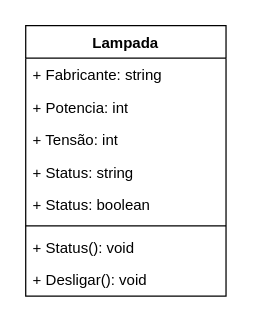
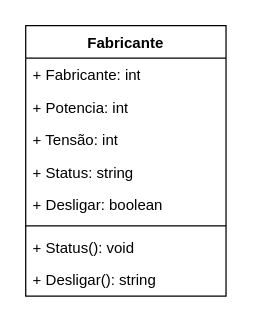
- <mxCell id="2" value="Lampada" style="swimlane;fontStyle=1;align=center;verticalAlign=top;childLayout=stackLayout;horizontal=1;startSize=26;horizontalStack=0;resizeParent=1;resizeParentMax=0;resizeLast=0;collapsible=1;marginBottom=0;whiteSpace=wrap;html=1;" vertex="1" parent="1"><mxGeometry x="20" y="20" width="160" height="216" as="geometry" /></mxCell>
+ <mxCell id="2" value="Fabricante" style="swimlane;fontStyle=1;align=center;verticalAlign=top;childLayout=stackLayout;horizontal=1;startSize=26;horizontalStack=0;resizeParent=1;resizeParentMax=0;resizeLast=0;collapsible=1;marginBottom=0;whiteSpace=wrap;html=1;" vertex="1" parent="1"><mxGeometry x="20" y="20" width="160" height="216" as="geometry" /></mxCell>
- <mxCell id="3" value="+ Fabricante: string" style="text;strokeColor=none;fillColor=none;align=left;verticalAlign=top;spacingLeft=4;spacingRight=4;overflow=hidden;rotatable=0;points=[[0,0.5],[1,0.5]];portConstraint=eastwest;whiteSpace=wrap;html=1;" vertex="1" parent="2"><mxGeometry y="26" width="160" height="26" as="geometry" /></mxCell>
+ <mxCell id="3" value="+ Fabricante: int" style="text;strokeColor=none;fillColor=none;align=left;verticalAlign=top;spacingLeft=4;spacingRight=4;overflow=hidden;rotatable=0;points=[[0,0.5],[1,0.5]];portConstraint=eastwest;whiteSpace=wrap;html=1;" vertex="1" parent="2"><mxGeometry y="26" width="160" height="26" as="geometry" /></mxCell>
- <mxCell id="7" value="+ Status: boolean" style="text;strokeColor=none;fillColor=none;align=left;verticalAlign=top;spacingLeft=4;spacingRight=4;overflow=hidden;rotatable=0;points=[[0,0.5],[1,0.5]];portConstraint=eastwest;whiteSpace=wrap;html=1;" vertex="1" parent="2"><mxGeometry y="130" width="160" height="26" as="geometry" /></mxCell>
+ <mxCell id="7" value="+ Desligar: boolean" style="text;strokeColor=none;fillColor=none;align=left;verticalAlign=top;spacingLeft=4;spacingRight=4;overflow=hidden;rotatable=0;points=[[0,0.5],[1,0.5]];portConstraint=eastwest;whiteSpace=wrap;html=1;" vertex="1" parent="2"><mxGeometry y="130" width="160" height="26" as="geometry" /></mxCell>
- <mxCell id="10" value="+ Desligar(): void" style="text;strokeColor=none;fillColor=none;align=left;verticalAlign=top;spacingLeft=4;spacingRight=4;overflow=hidden;rotatable=0;points=[[0,0.5],[1,0.5]];portConstraint=eastwest;whiteSpace=wrap;html=1;" vertex="1" parent="2"><mxGeometry y="190" width="160" height="26" as="geometry" /></mxCell>
+ <mxCell id="10" value="+ Desligar(): string" style="text;strokeColor=none;fillColor=none;align=left;verticalAlign=top;spacingLeft=4;spacingRight=4;overflow=hidden;rotatable=0;points=[[0,0.5],[1,0.5]];portConstraint=eastwest;whiteSpace=wrap;html=1;" vertex="1" parent="2"><mxGeometry y="190" width="160" height="26" as="geometry" /></mxCell>
